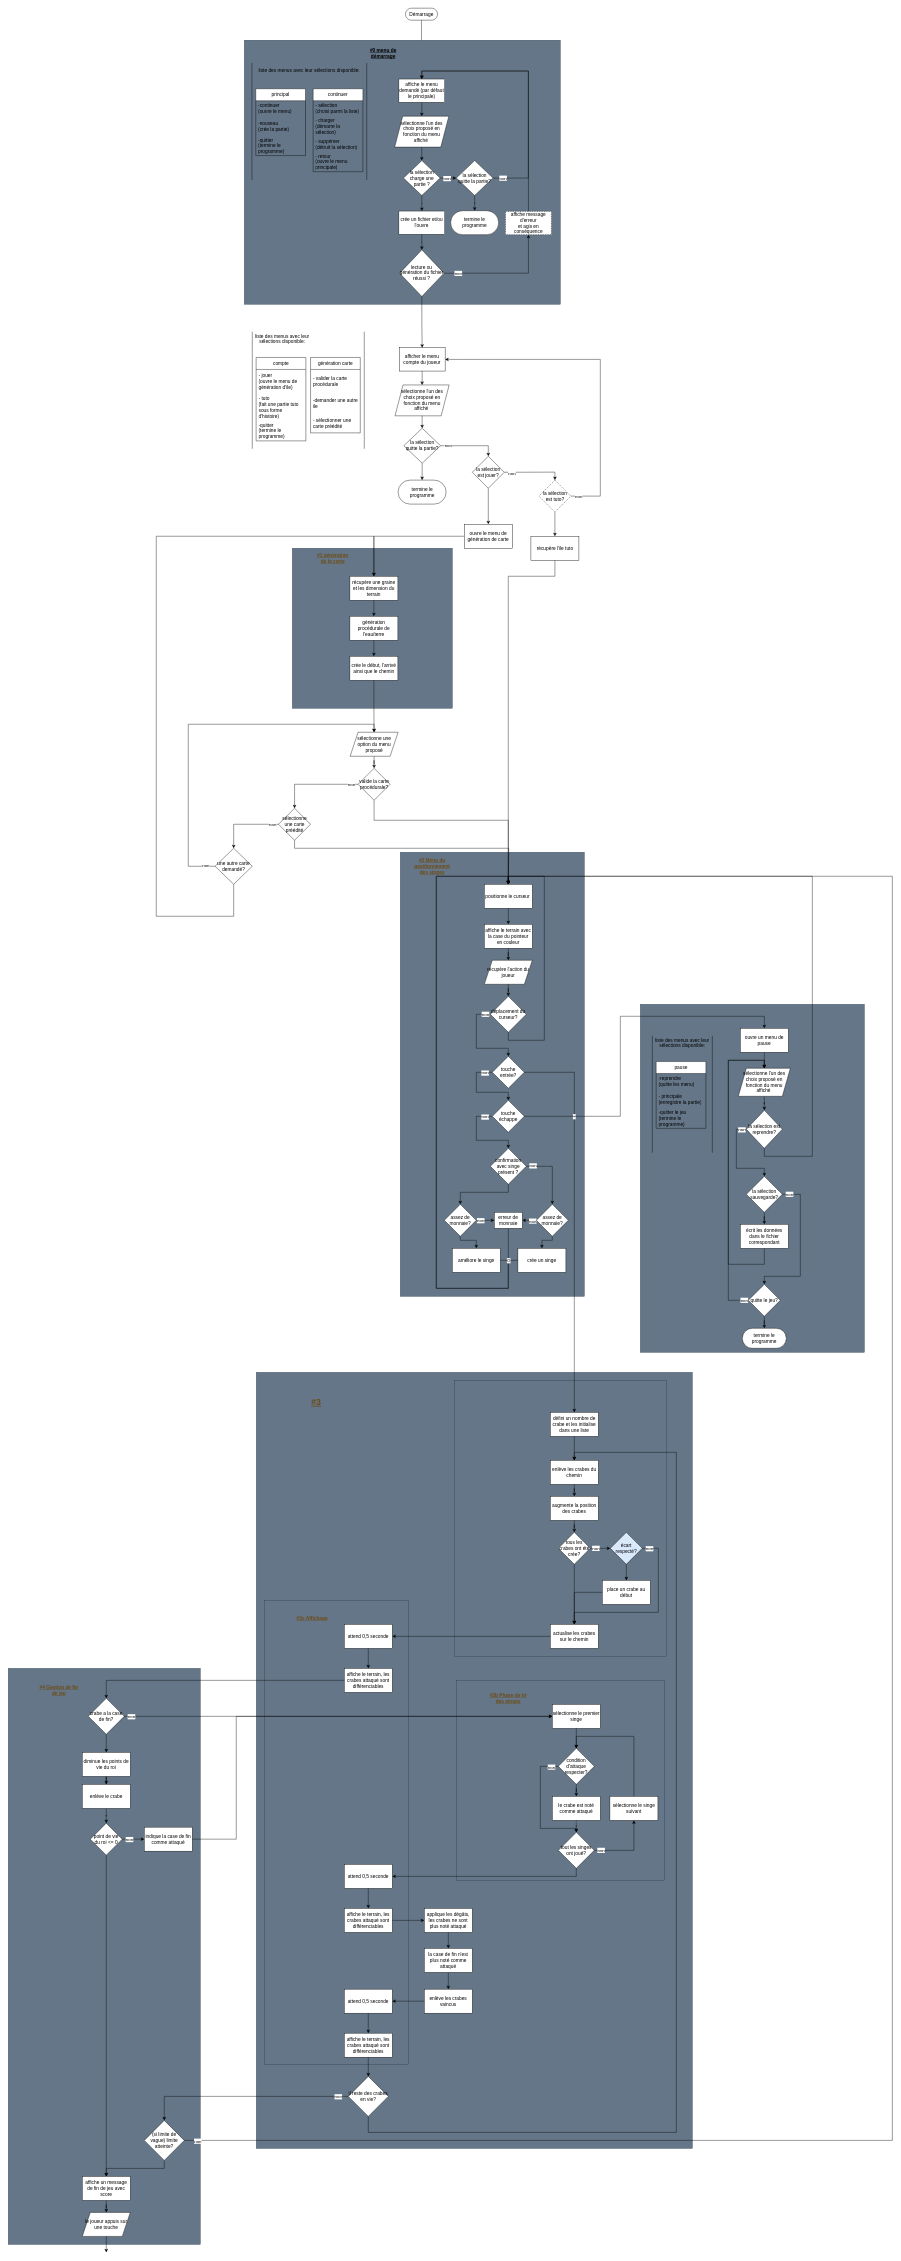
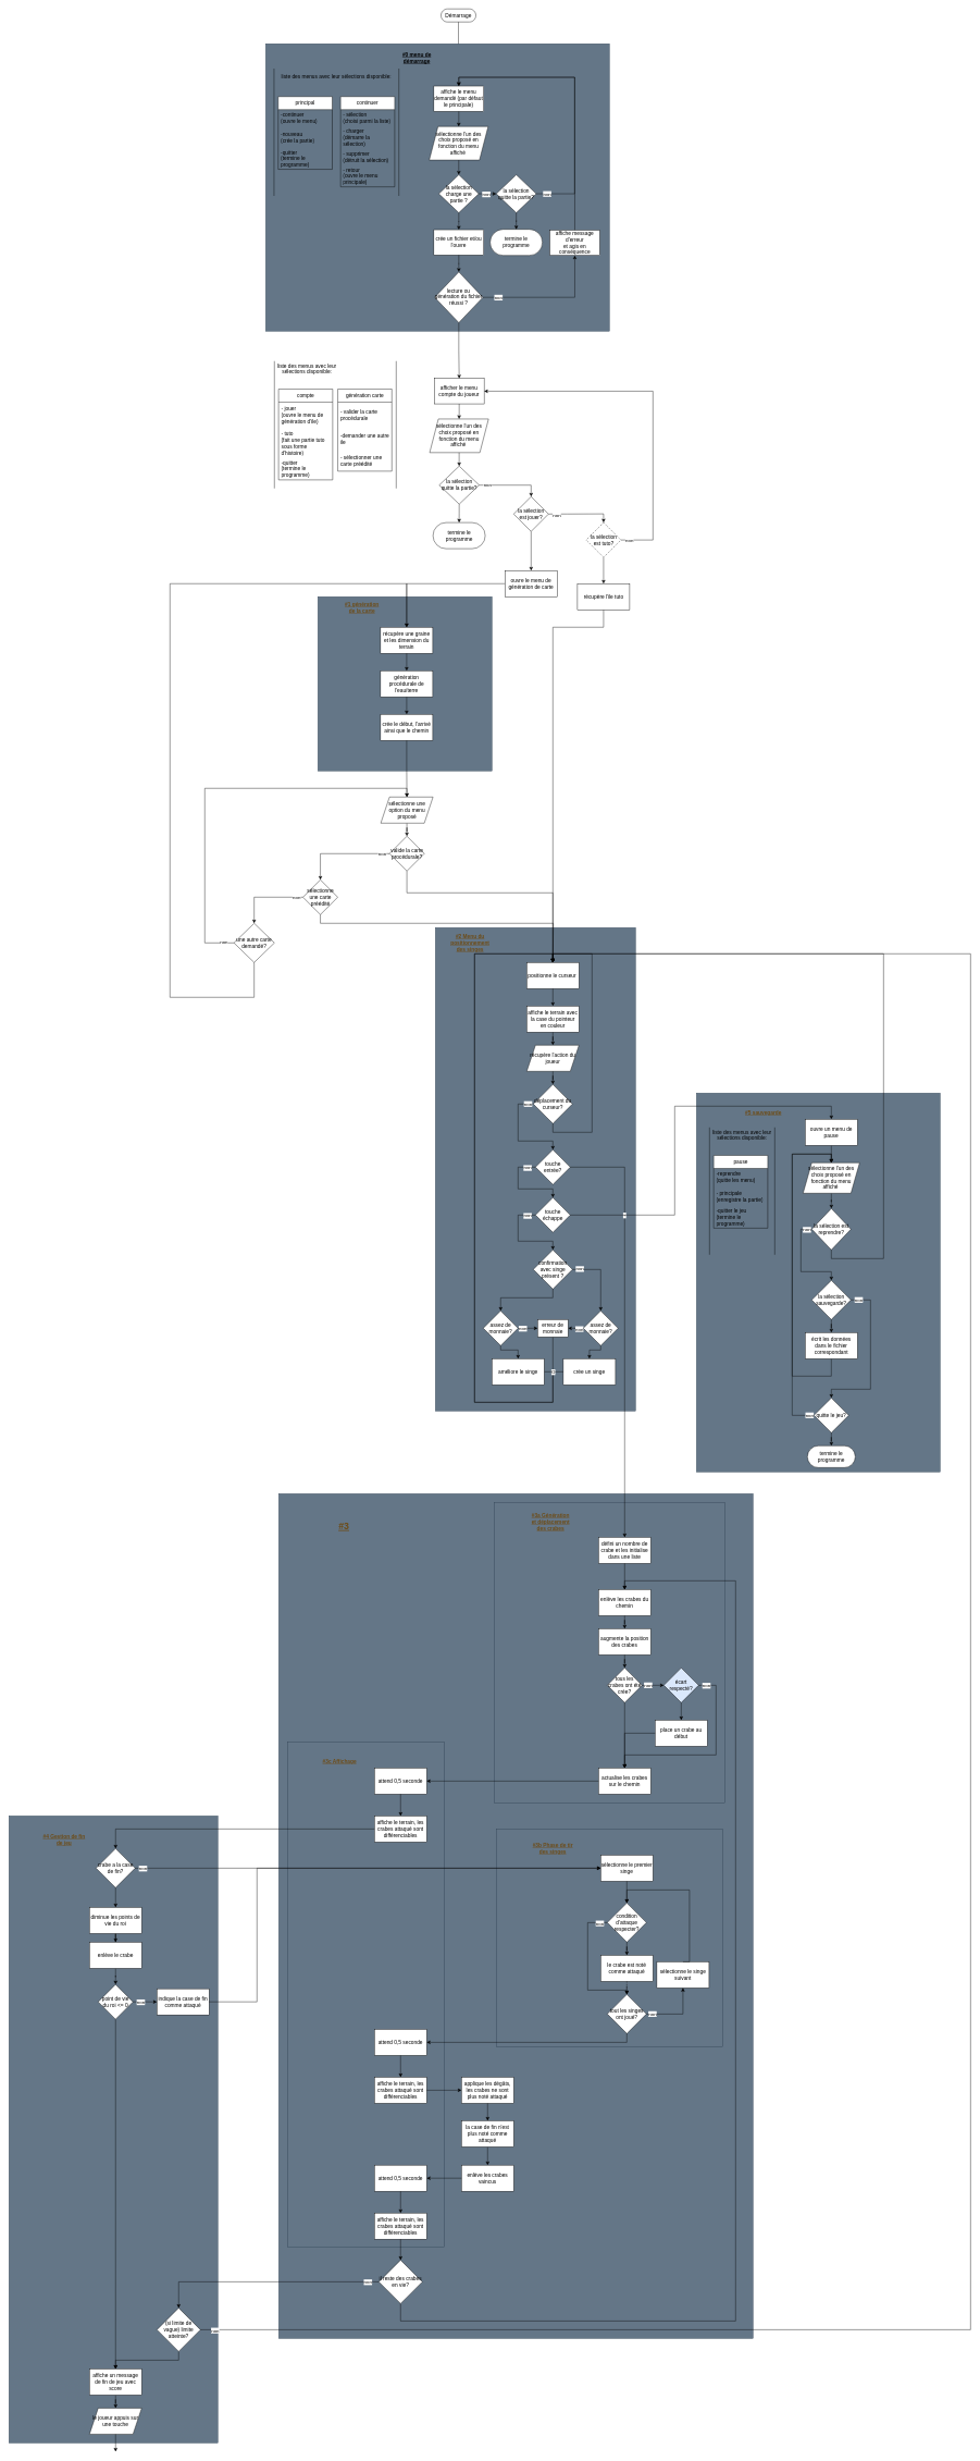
- <mxCell id="185" value="affiche message d'erreur&lt;div&gt;et agis en conséquence&lt;/div&gt;" style="whiteSpace=wrap;html=1;dashed=1;" parent="181" vertex="1"><mxGeometry x="652.997" y="427.939" width="114.783" height="58.235" as="geometry" /></mxCell>
+ <mxCell id="185" value="affiche message d'erreur&lt;div&gt;et agis en conséquence&lt;/div&gt;" style="whiteSpace=wrap;html=1;" parent="181" vertex="1"><mxGeometry x="652.997" y="427.939" width="114.783" height="58.235" as="geometry" /></mxCell>
+ <mxCell id="169" value="&lt;b&gt;&lt;font style=&quot;color: light-dark(rgb(109, 76, 23), rgb(101, 77, 33));&quot;&gt;&lt;u&gt;#5 sauvegarde&lt;/u&gt;&lt;/font&gt;&lt;/b&gt;" style="text;html=1;align=center;verticalAlign=middle;whiteSpace=wrap;rounded=0;" parent="143" vertex="1"><mxGeometry x="104" y="30" width="100" height="30" as="geometry" /></mxCell>
+ <mxCell id="16" value="&lt;b&gt;&lt;font style=&quot;color: light-dark(rgb(109, 76, 23), rgb(101, 77, 33));&quot;&gt;&lt;u&gt;#3a Génération et déplacement des crabes&lt;/u&gt;&lt;/font&gt;&lt;/b&gt;" style="text;html=1;align=center;verticalAlign=middle;whiteSpace=wrap;rounded=0;" parent="14" vertex="1"><mxGeometry x="80" y="30" width="100" height="30" as="geometry" /></mxCell>
- <mxCell id="43" value="sélectionne le singe suivant" style="whiteSpace=wrap;html=1;rounded=0;" parent="37" vertex="1"><mxGeometry x="384" y="290" width="120" height="60" as="geometry" /></mxCell>
+ <mxCell id="43" value="sélectionne le singe suivant" style="whiteSpace=wrap;html=1;rounded=0;" parent="37" vertex="1"><mxGeometry x="369" y="305" width="120" height="60" as="geometry" /></mxCell>
